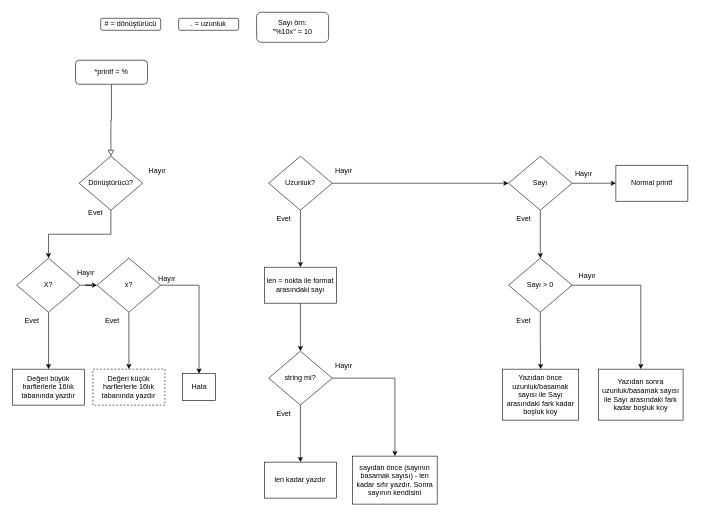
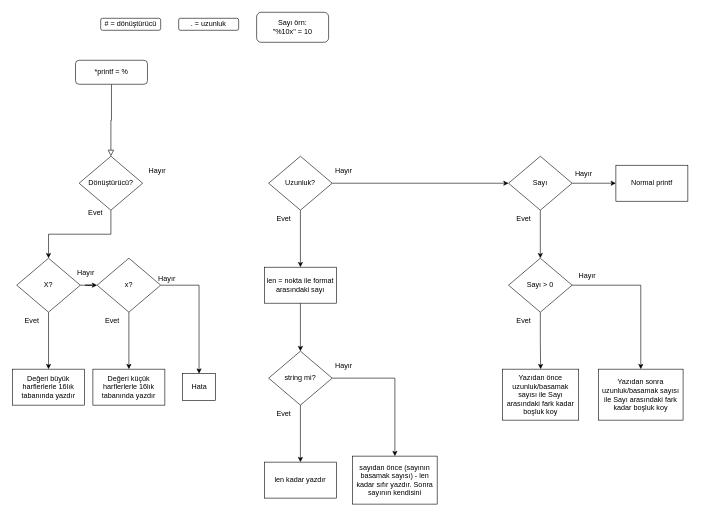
- <mxCell id="26" value="Değeri küçük harflerlerle 16lık tabanında yazdır" style="whiteSpace=wrap;html=1;dashed=1;" vertex="1" parent="1"><mxGeometry x="154" y="615" width="120" height="60" as="geometry" /></mxCell>
+ <mxCell id="26" value="Değeri küçük harflerlerle 16lık tabanında yazdır" style="whiteSpace=wrap;html=1;" vertex="1" parent="1"><mxGeometry x="154" y="615" width="120" height="60" as="geometry" /></mxCell>
